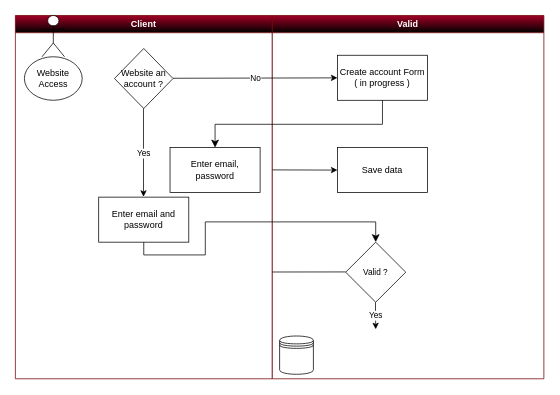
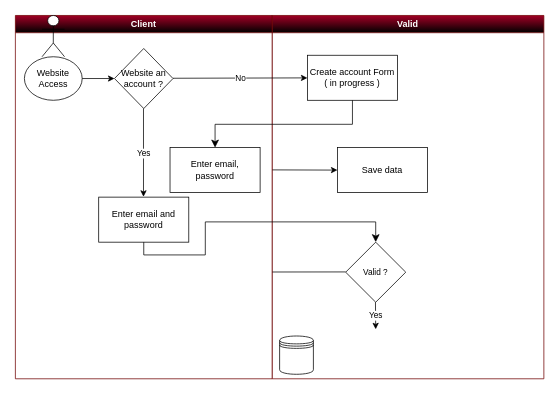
+ <mxCell id="15" value="" style="endArrow=classic;html=1;exitX=1;exitY=0.5;exitDx=0;exitDy=0;" edge="1" parent="12" source="14" target="16"><mxGeometry width="50" height="50" relative="1" as="geometry"><mxPoint x="99" y="61" as="sourcePoint" /><mxPoint x="149" y="11" as="targetPoint" /></mxGeometry></mxCell>
- <mxCell id="4" value="Create account Form&lt;br&gt;( in progress )" style="rounded=0;whiteSpace=wrap;html=1;" vertex="1" parent="2"><mxGeometry x="87.0" y="53" width="120" height="60" as="geometry" /></mxCell>
+ <mxCell id="4" value="Create account Form&lt;br&gt;( in progress )" style="rounded=0;whiteSpace=wrap;html=1;" vertex="1" parent="2"><mxGeometry x="47" y="53" width="120" height="60" as="geometry" /></mxCell>
